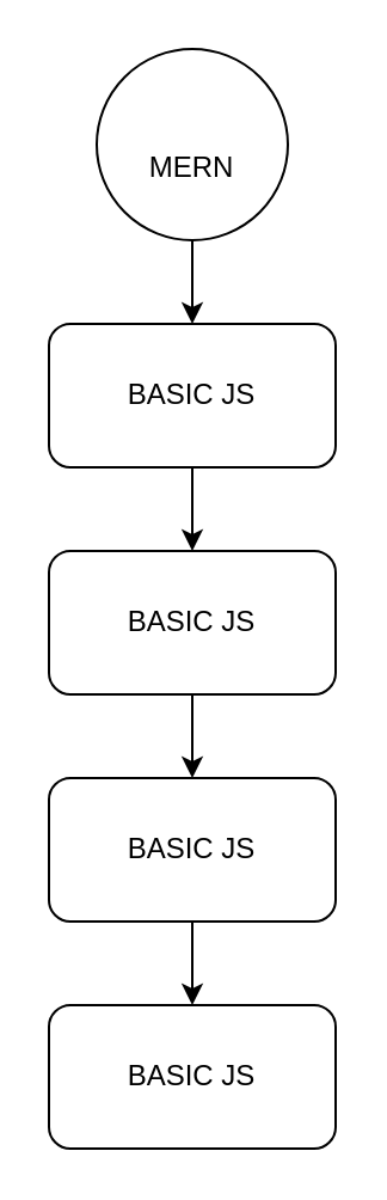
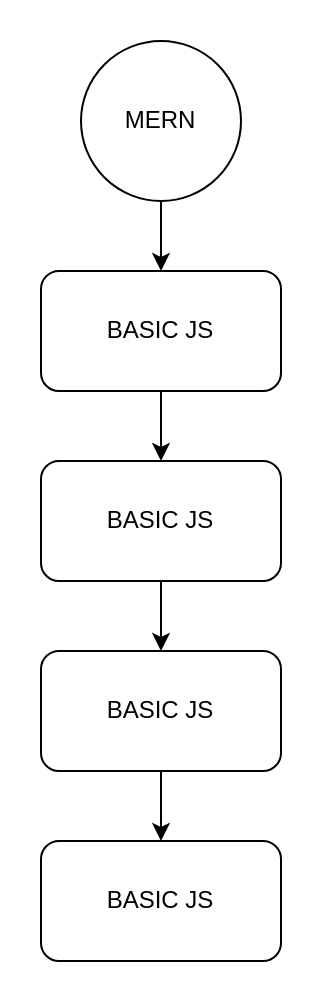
- <mxCell id="4" value="MERN" style="text;html=1;strokeColor=none;fillColor=none;align=center;verticalAlign=middle;whiteSpace=wrap;rounded=0;" vertex="1" parent="1"><mxGeometry x="50" y="55" width="60" height="30" as="geometry" /></mxCell>
+ <mxCell id="4" value="MERN" style="text;html=1;strokeColor=none;fillColor=none;align=center;verticalAlign=middle;whiteSpace=wrap;rounded=0;" vertex="1" parent="1"><mxGeometry x="50" y="45" width="60" height="30" as="geometry" /></mxCell>
